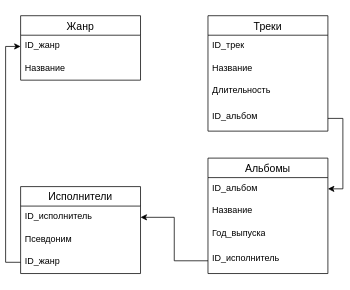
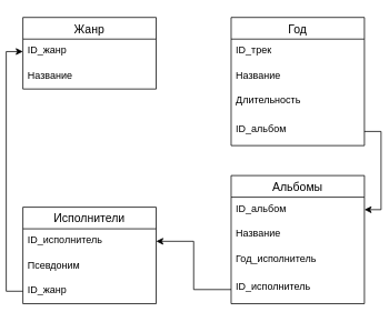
- <mxCell id="11" value="Треки" style="swimlane;fontStyle=0;childLayout=stackLayout;horizontal=1;startSize=26;horizontalStack=0;resizeParent=1;resizeParentMax=0;resizeLast=0;collapsible=1;marginBottom=0;align=center;fontSize=14;" vertex="1" parent="1"><mxGeometry x="270" y="20" width="160" height="154" as="geometry"><mxRectangle x="660" y="290" width="100" height="30" as="alternateBounds" /></mxGeometry></mxCell>
+ <mxCell id="11" value="Год" style="swimlane;fontStyle=0;childLayout=stackLayout;horizontal=1;startSize=26;horizontalStack=0;resizeParent=1;resizeParentMax=0;resizeLast=0;collapsible=1;marginBottom=0;align=center;fontSize=14;" vertex="1" parent="1"><mxGeometry x="270" y="20" width="160" height="154" as="geometry"><mxRectangle x="660" y="290" width="100" height="30" as="alternateBounds" /></mxGeometry></mxCell>
- <mxCell id="9" value="Год_выпуска" style="text;strokeColor=none;fillColor=none;spacingLeft=4;spacingRight=4;overflow=hidden;rotatable=0;points=[[0,0.5],[1,0.5]];portConstraint=eastwest;fontSize=12;whiteSpace=wrap;html=1;" vertex="1" parent="6"><mxGeometry y="86" width="160" height="34" as="geometry" /></mxCell>
+ <mxCell id="9" value="Год_исполнитель" style="text;strokeColor=none;fillColor=none;spacingLeft=4;spacingRight=4;overflow=hidden;rotatable=0;points=[[0,0.5],[1,0.5]];portConstraint=eastwest;fontSize=12;whiteSpace=wrap;html=1;" vertex="1" parent="6"><mxGeometry y="86" width="160" height="34" as="geometry" /></mxCell>
